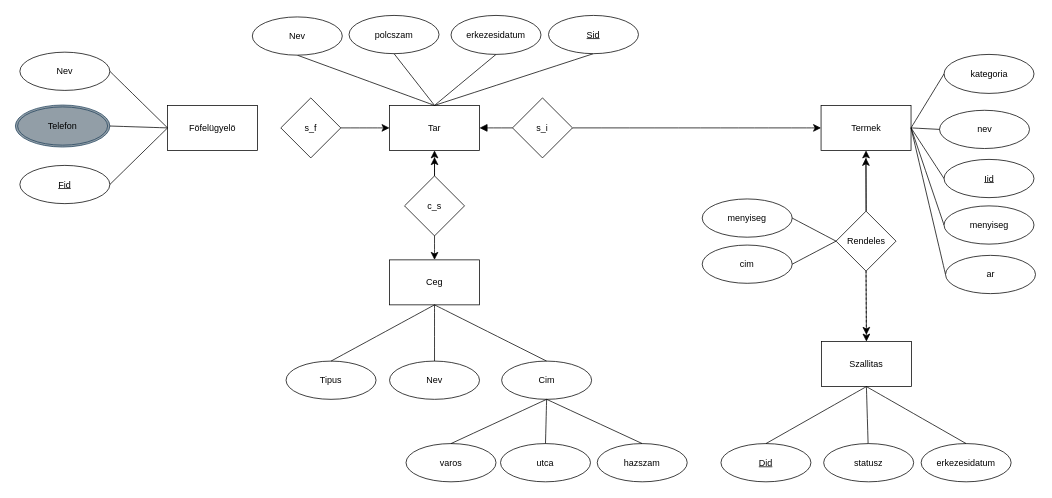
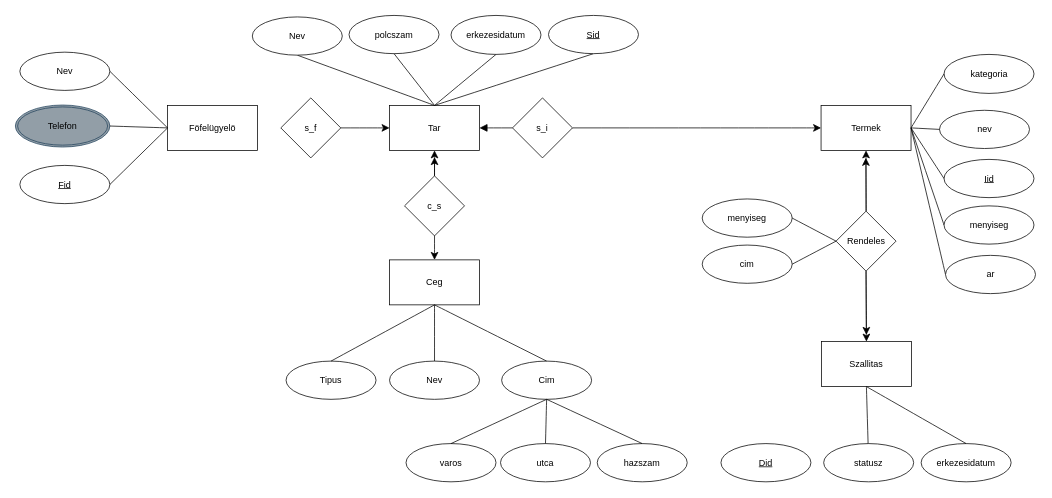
- <mxCell id="46" value="" style="endArrow=none;html=1;rounded=0;fontSize=12;startSize=8;endSize=8;curved=1;exitX=0.5;exitY=0;exitDx=0;exitDy=0;entryX=0.5;entryY=1;entryDx=0;entryDy=0;startArrow=classic;startFill=1;dashed=1;" parent="1" source="45" target="39" edge="1"><mxGeometry width="50" height="50" relative="1" as="geometry"><mxPoint x="236" y="333" as="sourcePoint" /><mxPoint x="252" y="289" as="targetPoint" /></mxGeometry></mxCell>
+ <mxCell id="46" value="" style="endArrow=none;html=1;rounded=0;fontSize=12;startSize=8;endSize=8;curved=1;exitX=0.5;exitY=0;exitDx=0;exitDy=0;entryX=0.5;entryY=1;entryDx=0;entryDy=0;startArrow=classic;startFill=1;" parent="1" source="45" target="39" edge="1"><mxGeometry width="50" height="50" relative="1" as="geometry"><mxPoint x="236" y="333" as="sourcePoint" /><mxPoint x="252" y="289" as="targetPoint" /></mxGeometry></mxCell>
- <mxCell id="50" value="" style="endArrow=none;html=1;rounded=0;fontSize=12;startSize=8;endSize=8;curved=1;exitX=0.5;exitY=1;exitDx=0;exitDy=0;entryX=0.5;entryY=0;entryDx=0;entryDy=0;" parent="1" source="45" target="47" edge="1"><mxGeometry width="50" height="50" relative="1" as="geometry"><mxPoint x="261" y="446" as="sourcePoint" /><mxPoint x="261" y="331" as="targetPoint" /></mxGeometry></mxCell>
